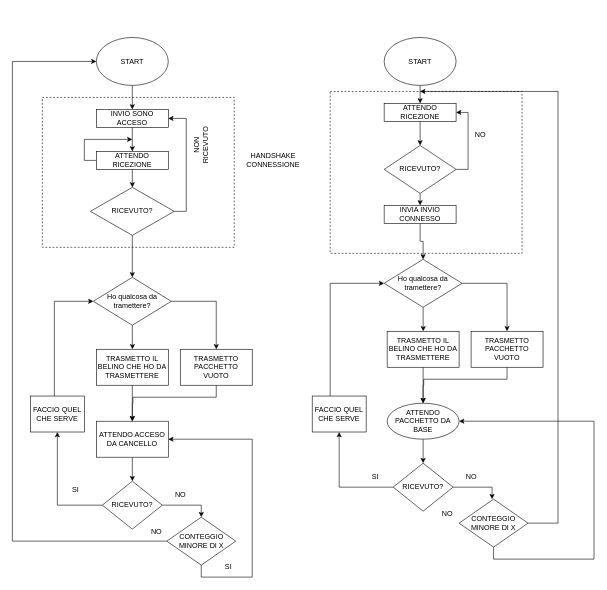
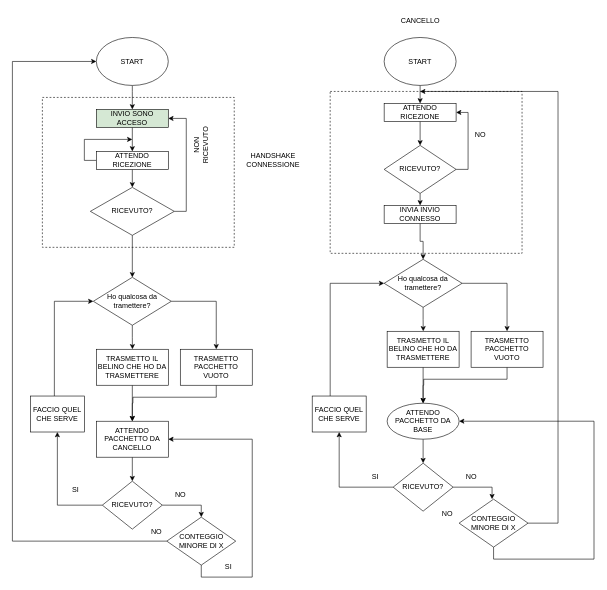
+ <mxCell id="6" value="CANCELLO" style="text;html=1;align=center;verticalAlign=middle;resizable=0;points=[];autosize=1;strokeColor=none;fillColor=none;" vertex="1" parent="1"><mxGeometry x="655" y="20" width="90" height="30" as="geometry" /></mxCell>
- <mxCell id="8" value="INVIO SONO ACCESO" style="rounded=0;whiteSpace=wrap;html=1;" vertex="1" parent="1"><mxGeometry x="160" y="182" width="120" height="30" as="geometry" /></mxCell>
+ <mxCell id="8" value="INVIO SONO ACCESO" style="rounded=0;whiteSpace=wrap;html=1;fillColor=#d5e8d4;" vertex="1" parent="1"><mxGeometry x="160" y="182" width="120" height="30" as="geometry" /></mxCell>
- <mxCell id="35" value="ATTENDO ACCESO DA CANCELLO" style="rounded=0;whiteSpace=wrap;html=1;" vertex="1" parent="1"><mxGeometry x="160" y="702" width="120" height="60" as="geometry" /></mxCell>
+ <mxCell id="35" value="ATTENDO PACCHETTO DA CANCELLO" style="rounded=0;whiteSpace=wrap;html=1;" vertex="1" parent="1"><mxGeometry x="160" y="702" width="120" height="60" as="geometry" /></mxCell>
